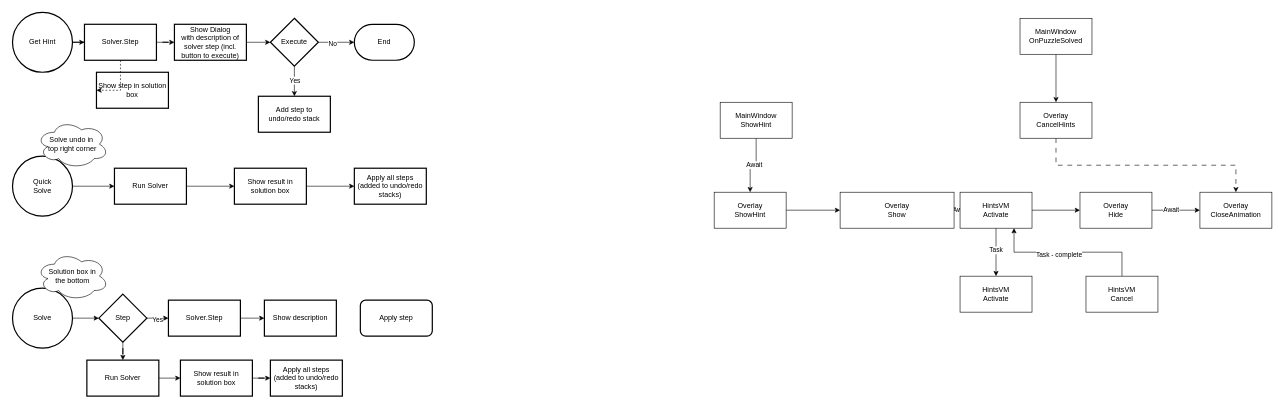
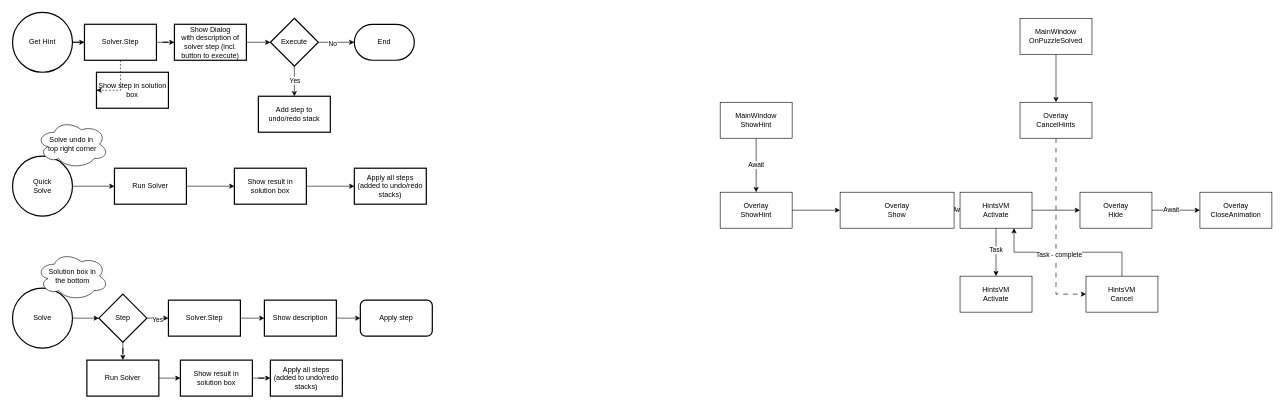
- <mxCell id="61" style="edgeStyle=orthogonalEdgeStyle;rounded=0;orthogonalLoop=1;jettySize=auto;html=1;exitX=0.5;exitY=1;exitDx=0;exitDy=0;dashed=1;dashPattern=8 8;" edge="1" parent="1" source="62" target="57"><mxGeometry relative="1" as="geometry" /></mxCell>
+ <mxCell id="61" style="edgeStyle=orthogonalEdgeStyle;rounded=0;orthogonalLoop=1;jettySize=auto;html=1;exitX=0.5;exitY=1;exitDx=0;exitDy=0;entryX=0;entryY=0.5;entryDx=0;entryDy=0;dashed=1;dashPattern=8 8;" edge="1" parent="1" source="62" target="65"><mxGeometry relative="1" as="geometry" /></mxCell>
- <mxCell id="46" value="Overlay&lt;div&gt;ShowHint&lt;/div&gt;" style="rounded=0;whiteSpace=wrap;html=1;" vertex="1" parent="1"><mxGeometry x="1190" y="320" width="120" height="60" as="geometry" /></mxCell>
+ <mxCell id="46" value="Overlay&lt;div&gt;ShowHint&lt;/div&gt;" style="rounded=0;whiteSpace=wrap;html=1;" vertex="1" parent="1"><mxGeometry x="1200" y="320" width="120" height="60" as="geometry" /></mxCell>
+ <mxCell id="34" value="" style="edgeStyle=orthogonalEdgeStyle;rounded=0;orthogonalLoop=1;jettySize=auto;html=1;" parent="1" source="35" target="36" edge="1"><mxGeometry relative="1" as="geometry" /></mxCell>
